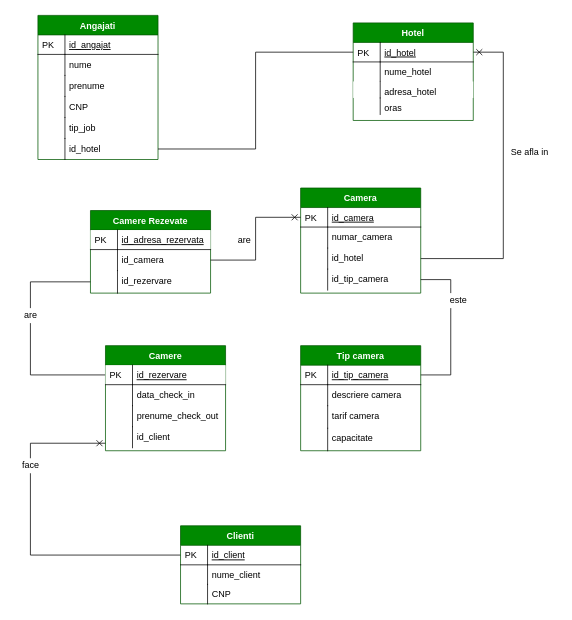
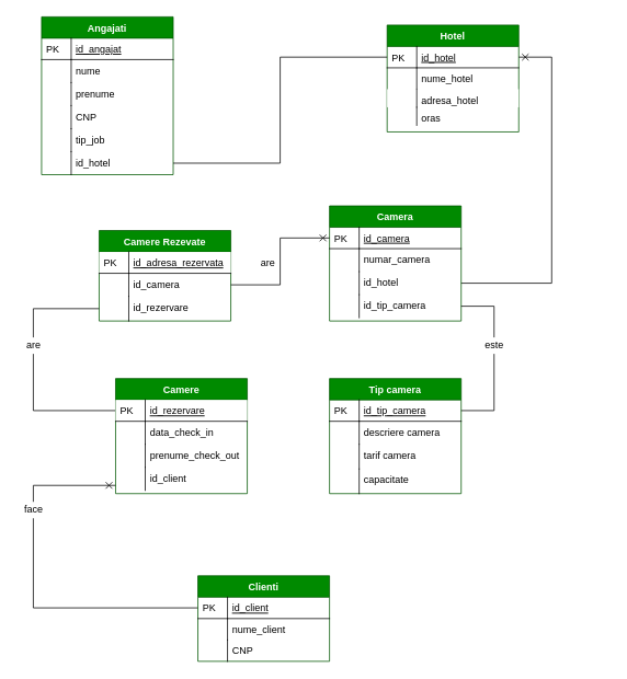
- <mxCell id="52" value="Se afla in" style="text;html=1;align=center;verticalAlign=middle;resizable=0;points=[];autosize=1;" vertex="1" parent="1"><mxGeometry x="670" y="192" width="70" height="20" as="geometry" /></mxCell>
- <mxCell id="50" value="este" style="text;html=1;align=center;verticalAlign=middle;resizable=0;points=[];autosize=1;" vertex="1" parent="1"><mxGeometry x="590" y="390" width="40" height="20" as="geometry" /></mxCell>
+ <mxCell id="50" value="este" style="text;html=1;align=center;verticalAlign=middle;resizable=0;points=[];autosize=1;" vertex="1" parent="1"><mxGeometry x="580" y="410" width="40" height="20" as="geometry" /></mxCell>
